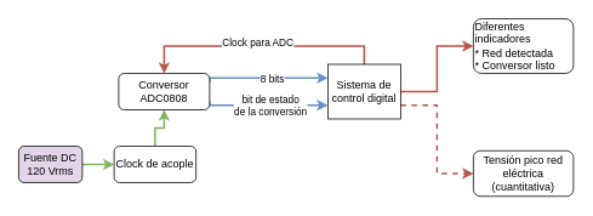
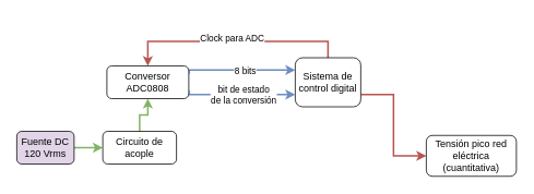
- <mxCell id="6" value="Diferentes&lt;div&gt;indicadores&lt;br&gt;&lt;/div&gt;&lt;div style=&quot;&quot;&gt;* Red detectada&lt;/div&gt;&lt;div style=&quot;&quot;&gt;* Conversor listo&lt;/div&gt;" style="rounded=1;whiteSpace=wrap;html=1;align=left;" parent="1" vertex="1"><mxGeometry x="520" y="20" width="110" height="60" as="geometry" /></mxCell>
- <mxCell id="8" style="edgeStyle=orthogonalEdgeStyle;rounded=0;orthogonalLoop=1;jettySize=auto;html=1;exitX=1;exitY=0.5;exitDx=0;exitDy=0;entryX=0;entryY=0.5;entryDx=0;entryDy=0;fillColor=#f8cecc;strokeColor=#b85450;strokeWidth=2;" parent="1" source="11" target="6" edge="1"><mxGeometry relative="1" as="geometry" /></mxCell>
- <mxCell id="11" value="Sistema de control digital" style="whiteSpace=wrap;html=1;rounded=0;" parent="1" vertex="1"><mxGeometry x="360" y="70" width="80" height="60" as="geometry" /></mxCell>
+ <mxCell id="11" value="Sistema de control digital" style="rounded=1;whiteSpace=wrap;html=1;" parent="1" vertex="1"><mxGeometry x="360" y="70" width="80" height="60" as="geometry" /></mxCell>
- <mxCell id="7" style="edgeStyle=orthogonalEdgeStyle;rounded=0;orthogonalLoop=1;jettySize=auto;html=1;exitX=1;exitY=0.75;exitDx=0;exitDy=0;entryX=0;entryY=0.5;entryDx=0;entryDy=0;fillColor=#f8cecc;strokeColor=#b85450;strokeWidth=2;dashed=1;" parent="1" source="11" target="17" edge="1"><mxGeometry relative="1" as="geometry" /></mxCell>
+ <mxCell id="7" style="edgeStyle=orthogonalEdgeStyle;rounded=0;orthogonalLoop=1;jettySize=auto;html=1;exitX=1;exitY=0.75;exitDx=0;exitDy=0;entryX=0;entryY=0.5;entryDx=0;entryDy=0;fillColor=#f8cecc;strokeColor=#b85450;strokeWidth=2;" parent="1" source="11" target="17" edge="1"><mxGeometry relative="1" as="geometry" /></mxCell>
- <mxCell id="5" value="Clock de acople" style="rounded=1;whiteSpace=wrap;html=1;" parent="1" vertex="1"><mxGeometry x="125" y="160" width="90" height="40" as="geometry" /></mxCell>
+ <mxCell id="5" value="Circuito de acople" style="rounded=1;whiteSpace=wrap;html=1;" parent="1" vertex="1"><mxGeometry x="125" y="160" width="90" height="40" as="geometry" /></mxCell>
